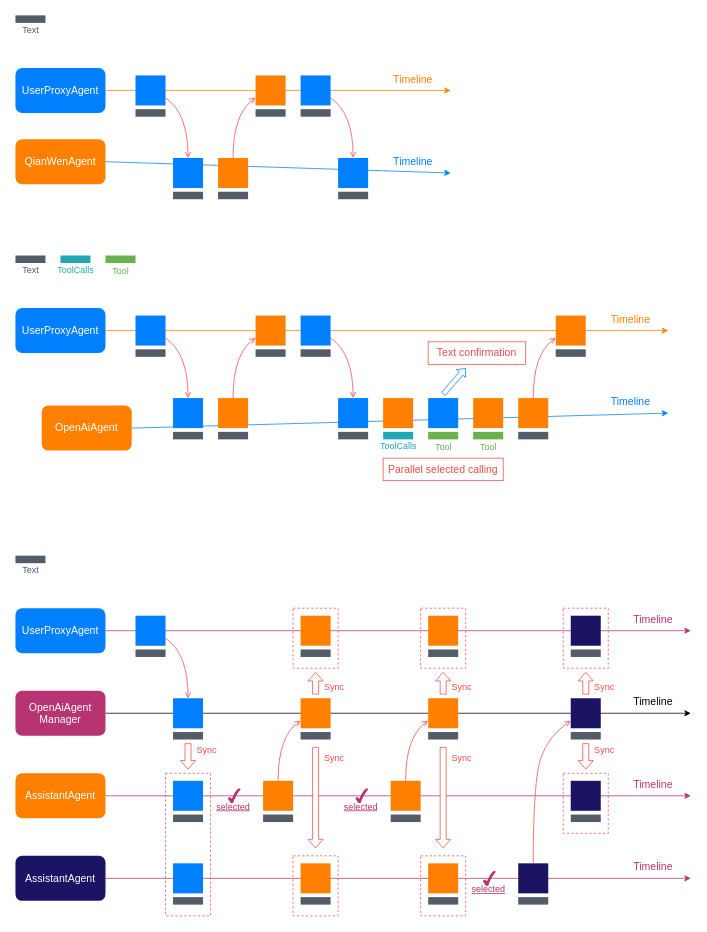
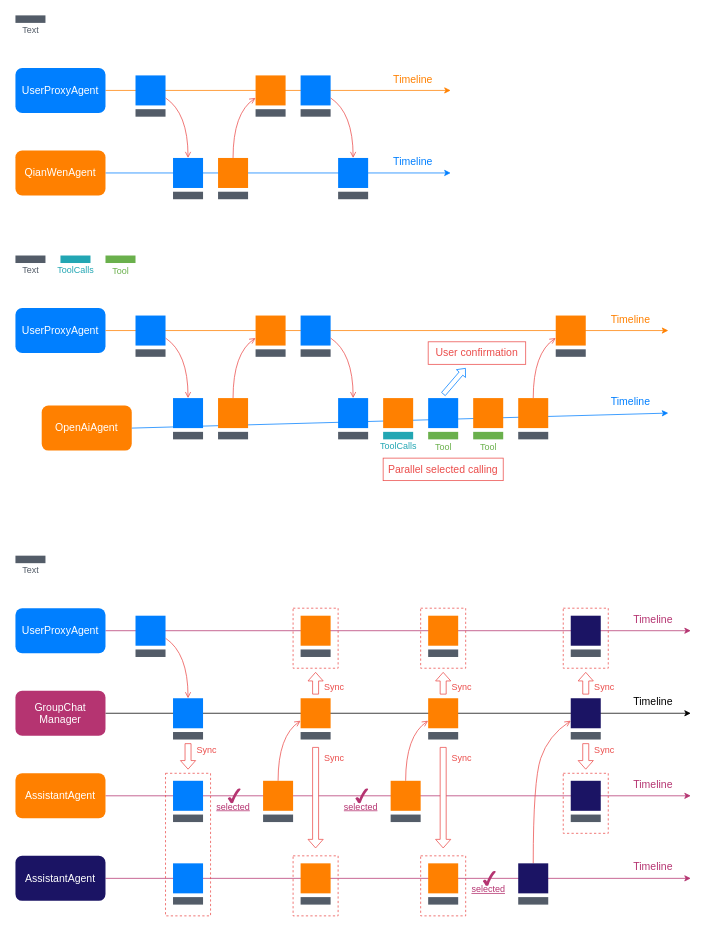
- <mxCell id="9" value="&lt;font style=&quot;font-size: 14px&quot; color=&quot;#ffffff&quot;&gt;QianWenAgent&lt;/font&gt;" style="rounded=1;whiteSpace=wrap;html=1;fillColor=#FF8000;strokeColor=none;" vertex="1" parent="1"><mxGeometry x="20" y="185" width="120" height="60" as="geometry" /></mxCell>
+ <mxCell id="9" value="&lt;font style=&quot;font-size: 14px&quot; color=&quot;#ffffff&quot;&gt;QianWenAgent&lt;/font&gt;" style="rounded=1;whiteSpace=wrap;html=1;fillColor=#FF8000;strokeColor=none;" vertex="1" parent="1"><mxGeometry x="20" y="200" width="120" height="60" as="geometry" /></mxCell>
- <mxCell id="71" value="&lt;font color=&quot;#eb4d4b&quot;&gt;&lt;span style=&quot;font-size: 14px&quot;&gt;Text confirmation&lt;/span&gt;&lt;/font&gt;" style="text;html=1;strokeColor=#EB4D4B;fillColor=none;align=center;verticalAlign=middle;whiteSpace=wrap;rounded=0;fontSize=12;fontColor=#22A6B3;" vertex="1" parent="1"><mxGeometry x="570" y="455" width="130" height="30" as="geometry" /></mxCell>
+ <mxCell id="71" value="&lt;font color=&quot;#eb4d4b&quot;&gt;&lt;span style=&quot;font-size: 14px&quot;&gt;User confirmation&lt;/span&gt;&lt;/font&gt;" style="text;html=1;strokeColor=#EB4D4B;fillColor=none;align=center;verticalAlign=middle;whiteSpace=wrap;rounded=0;fontSize=12;fontColor=#22A6B3;" vertex="1" parent="1"><mxGeometry x="570" y="455" width="130" height="30" as="geometry" /></mxCell>
- <mxCell id="74" value="&lt;font color=&quot;#ffffff&quot;&gt;&lt;span style=&quot;font-size: 14px&quot;&gt;OpenAiAgent&lt;br&gt;Manager&lt;/span&gt;&lt;/font&gt;" style="rounded=1;whiteSpace=wrap;html=1;fillColor=#B53471;strokeColor=none;" vertex="1" parent="1"><mxGeometry x="20" y="920" width="120" height="60" as="geometry" /></mxCell>
+ <mxCell id="74" value="&lt;font color=&quot;#ffffff&quot;&gt;&lt;span style=&quot;font-size: 14px&quot;&gt;GroupChat&lt;br&gt;Manager&lt;/span&gt;&lt;/font&gt;" style="rounded=1;whiteSpace=wrap;html=1;fillColor=#B53471;strokeColor=none;" vertex="1" parent="1"><mxGeometry x="20" y="920" width="120" height="60" as="geometry" /></mxCell>
